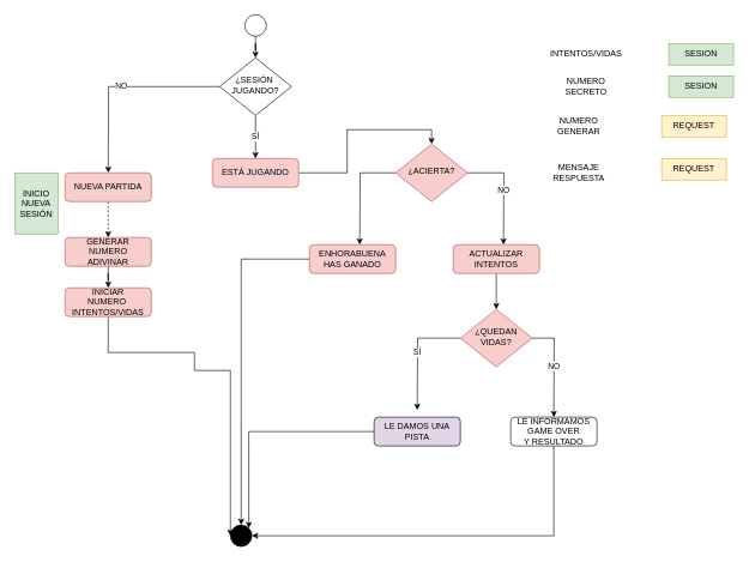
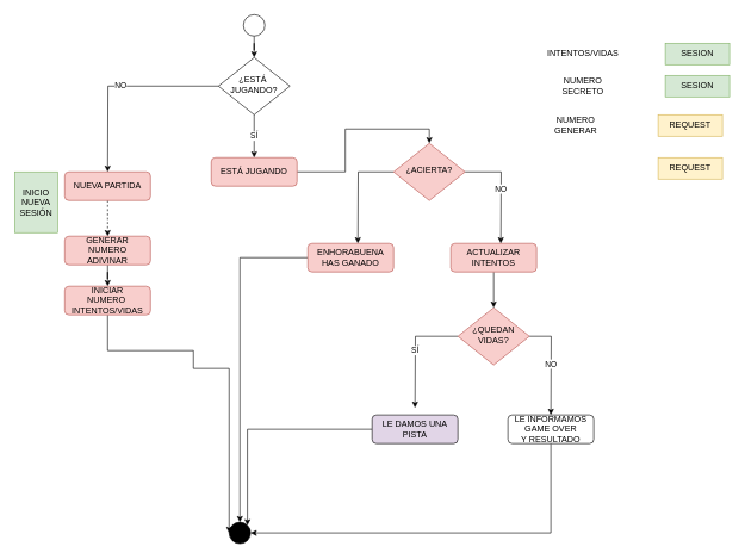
- <mxCell id="7" value="¿SESIÓN&amp;nbsp;&lt;br&gt;JUGANDO?" style="rhombus;whiteSpace=wrap;html=1;shadow=0;fontFamily=Helvetica;fontSize=12;align=center;strokeWidth=1;spacing=6;spacingTop=-4;" parent="1" vertex="1"><mxGeometry x="305" y="80" width="100" height="80" as="geometry" /></mxCell>
+ <mxCell id="7" value="¿ESTÁ&amp;nbsp;&lt;br&gt;JUGANDO?" style="rhombus;whiteSpace=wrap;html=1;shadow=0;fontFamily=Helvetica;fontSize=12;align=center;strokeWidth=1;spacing=6;spacingTop=-4;" parent="1" vertex="1"><mxGeometry x="305" y="80" width="100" height="80" as="geometry" /></mxCell>
- <mxCell id="36" value="MENSAJE&lt;br&gt;RESPUESTA" style="text;html=1;strokeColor=none;fillColor=none;align=center;verticalAlign=middle;whiteSpace=wrap;rounded=0;" vertex="1" parent="1"><mxGeometry x="760" y="225" width="90" height="30" as="geometry" /></mxCell>
